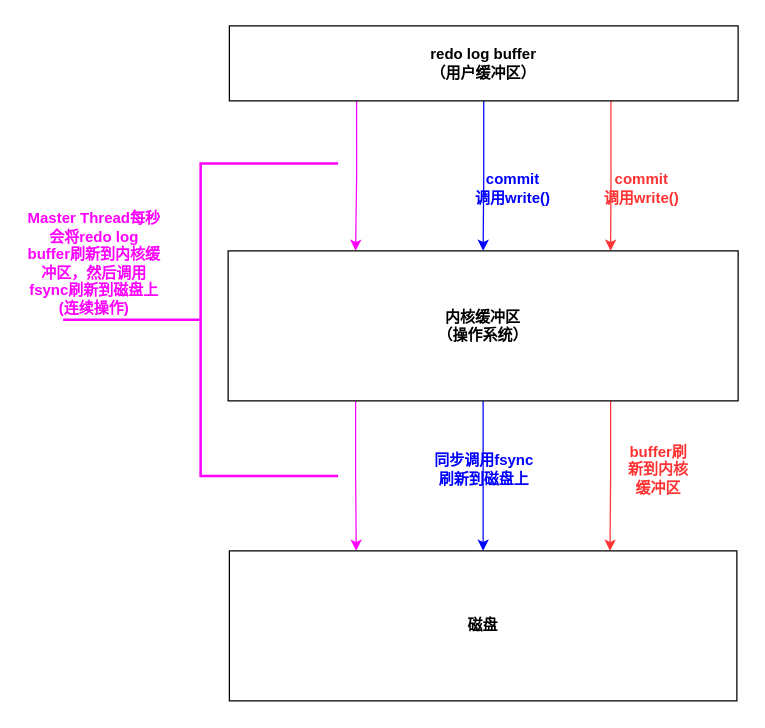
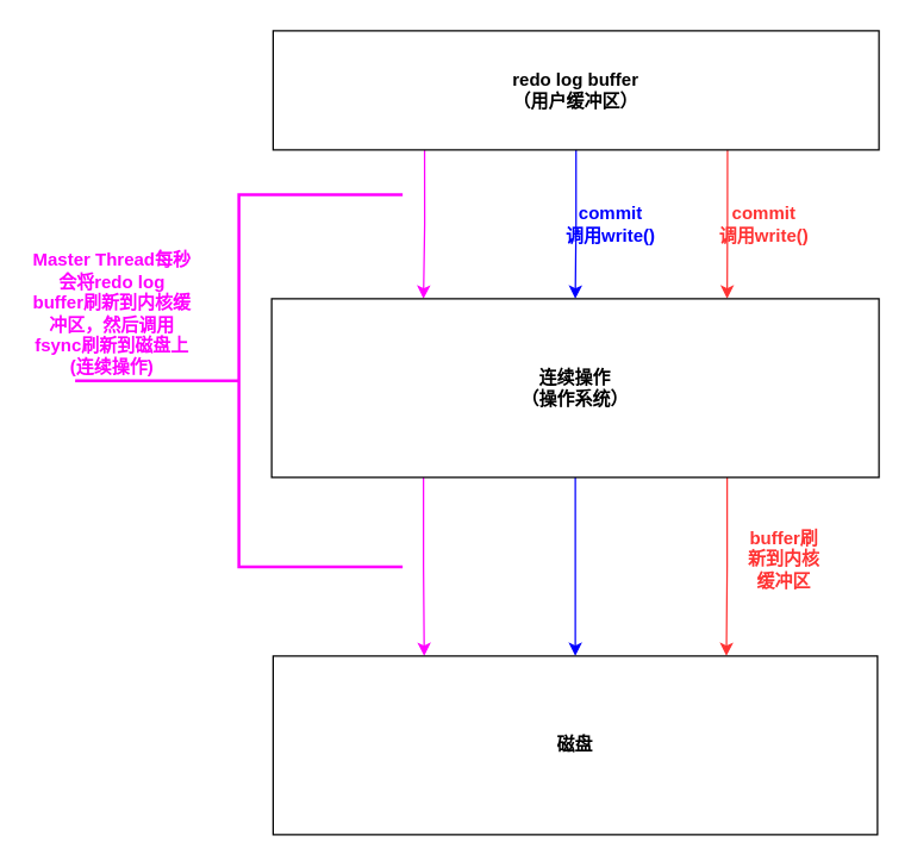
- <mxCell id="5" value="&lt;b&gt;redo log buffer&lt;br&gt;（用户缓冲区）&lt;br&gt;&lt;/b&gt;" style="rounded=0;whiteSpace=wrap;html=1;" parent="1" vertex="1"><mxGeometry x="183" y="20" width="407" height="60" as="geometry" /></mxCell>
+ <mxCell id="5" value="&lt;b&gt;redo log buffer&lt;br&gt;（用户缓冲区）&lt;br&gt;&lt;/b&gt;" style="rounded=0;whiteSpace=wrap;html=1;" parent="1" vertex="1"><mxGeometry x="183" y="20" width="407" height="80" as="geometry" /></mxCell>
- <mxCell id="9" value="&lt;b&gt;内核缓冲区&lt;br&gt;（操作系统）&lt;br&gt;&lt;/b&gt;" style="rounded=0;whiteSpace=wrap;html=1;" parent="1" vertex="1"><mxGeometry x="182" y="200" width="408" height="120" as="geometry" /></mxCell>
+ <mxCell id="9" value="&lt;b&gt;连续操作&lt;br&gt;（操作系统）&lt;br&gt;&lt;/b&gt;" style="rounded=0;whiteSpace=wrap;html=1;" parent="1" vertex="1"><mxGeometry x="182" y="200" width="408" height="120" as="geometry" /></mxCell>
- <mxCell id="14" value="&lt;b&gt;&lt;font color=&quot;#0000ff&quot;&gt;同步调用fsync刷新到磁盘上&lt;/font&gt;&lt;/b&gt;" style="text;html=1;strokeColor=none;fillColor=none;align=center;verticalAlign=middle;whiteSpace=wrap;rounded=0;" parent="1" vertex="1"><mxGeometry x="341.5" y="340" width="90" height="70" as="geometry" /></mxCell>
